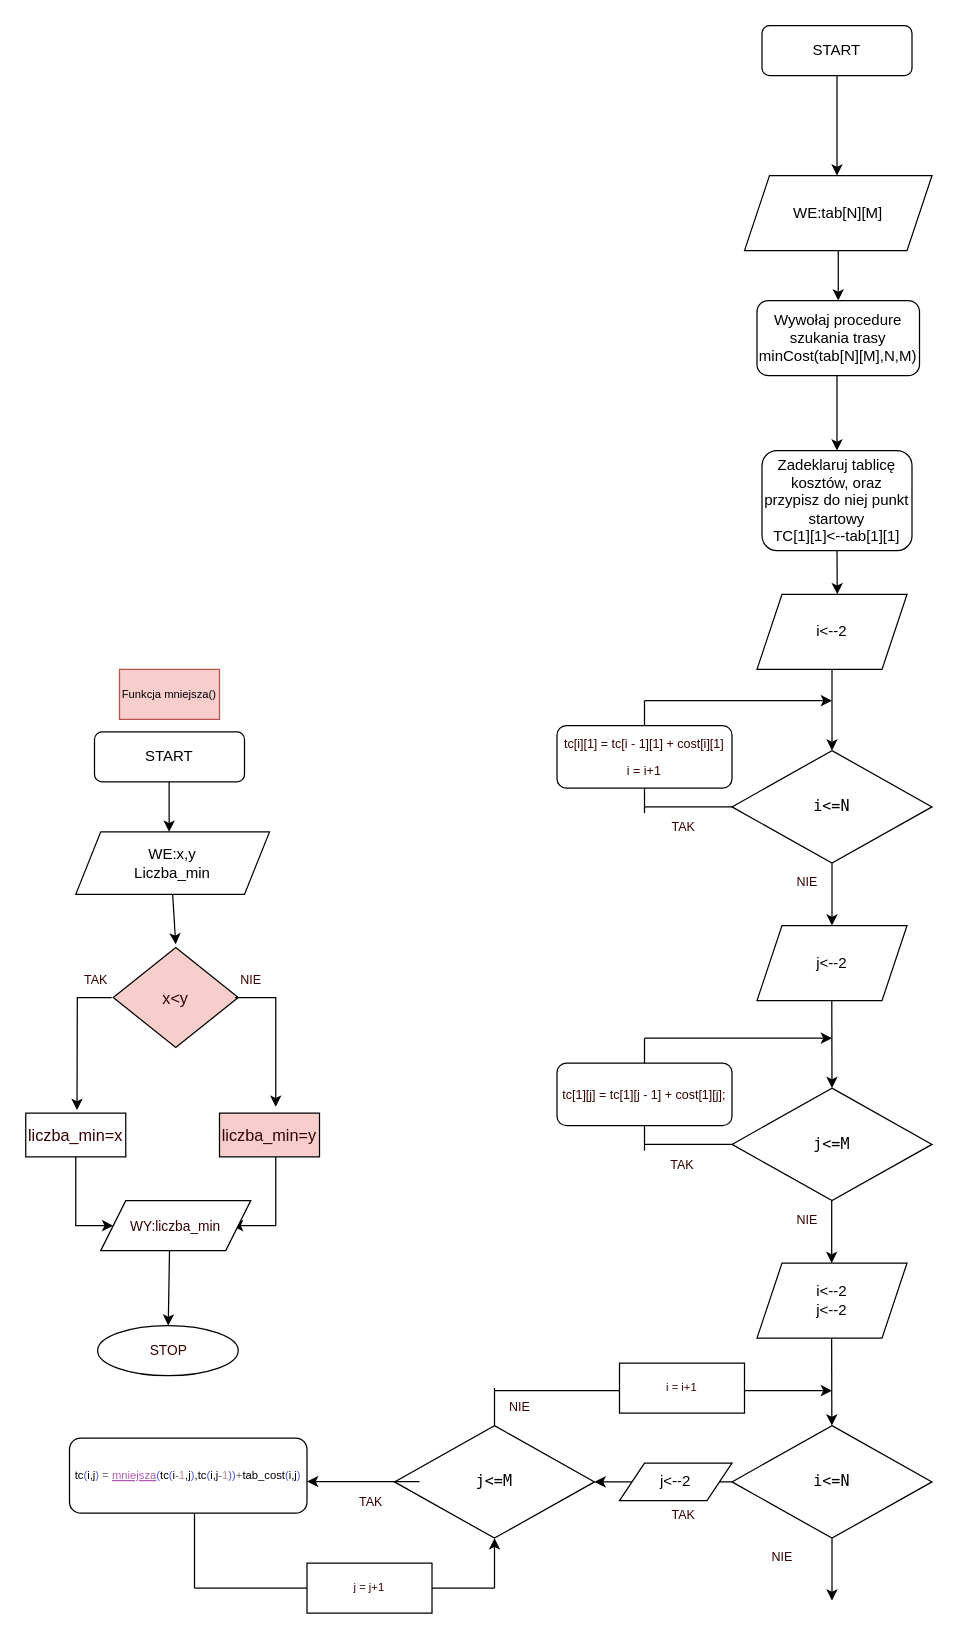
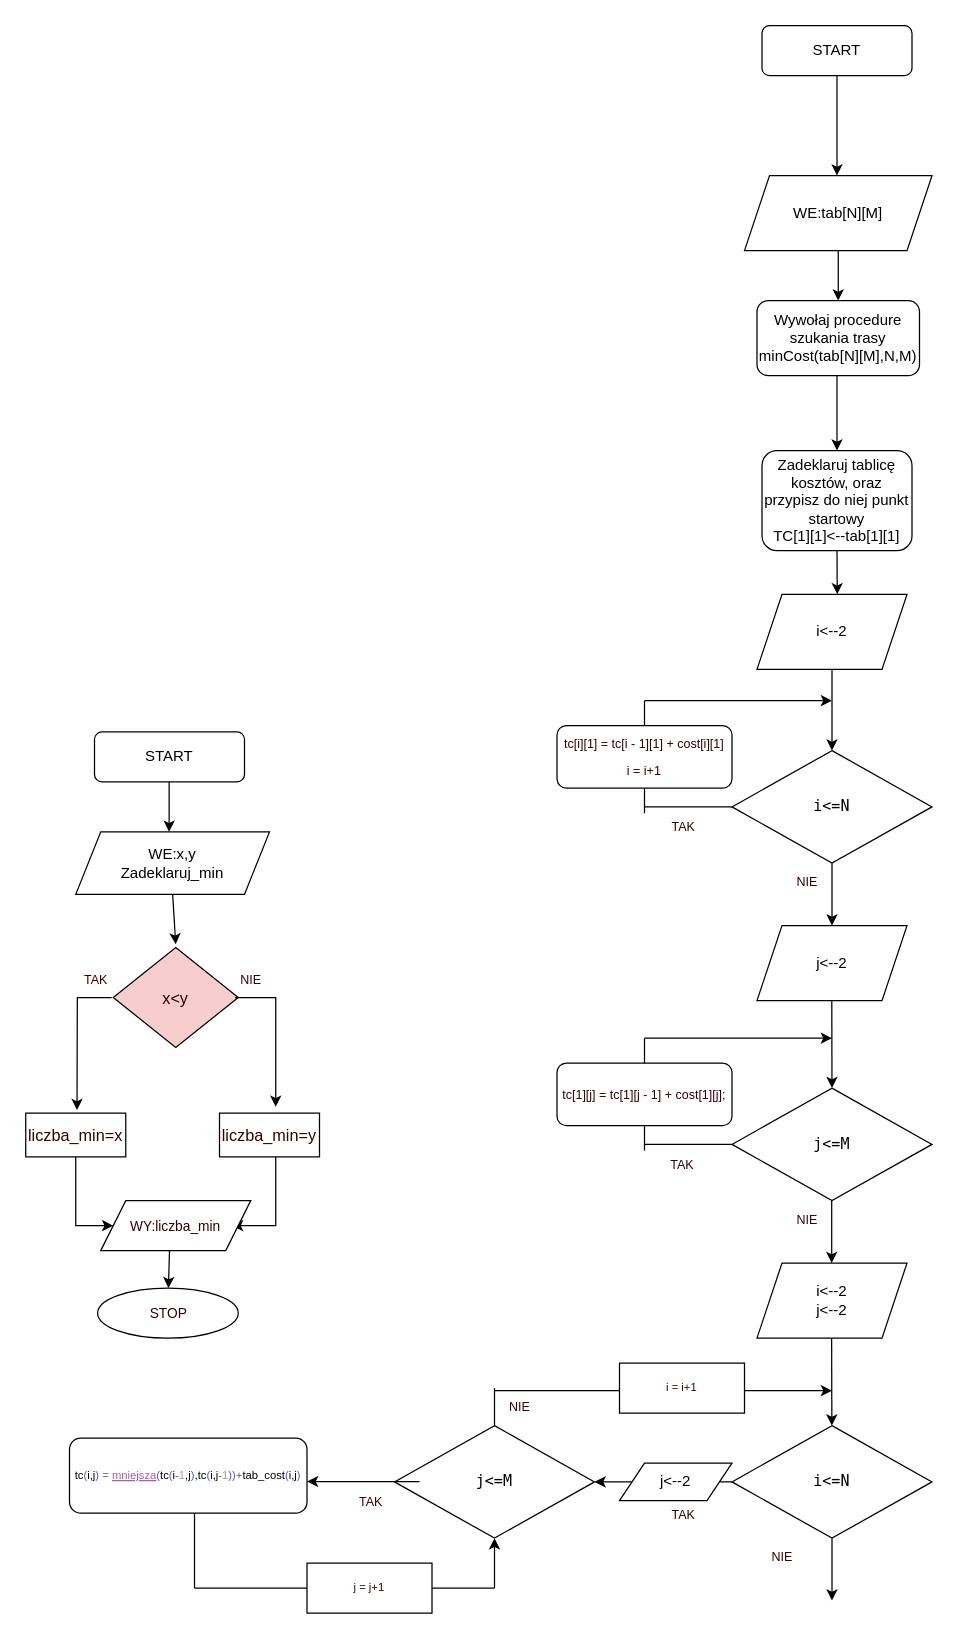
- <mxCell id="53" value="Funkcja mniejsza()" style="text;html=1;strokeColor=#b85450;fillColor=#f8cecc;align=center;verticalAlign=middle;whiteSpace=wrap;rounded=0;labelBackgroundColor=none;fontFamily=Helvetica;fontSize=9;" vertex="1" parent="1"><mxGeometry x="95" y="535" width="80" height="40" as="geometry" /></mxCell>
- <mxCell id="56" value="WE:x,y&lt;br&gt;Liczba_min" style="shape=parallelogram;perimeter=parallelogramPerimeter;whiteSpace=wrap;html=1;fixedSize=1;" vertex="1" parent="1"><mxGeometry x="60" y="665" width="155" height="50" as="geometry" /></mxCell>
+ <mxCell id="56" value="WE:x,y&lt;br&gt;Zadeklaruj_min" style="shape=parallelogram;perimeter=parallelogramPerimeter;whiteSpace=wrap;html=1;fixedSize=1;" vertex="1" parent="1"><mxGeometry x="60" y="665" width="155" height="50" as="geometry" /></mxCell>
- <mxCell id="64" value="liczba_min=y" style="rounded=0;whiteSpace=wrap;html=1;labelBackgroundColor=none;fontFamily=Helvetica;fontSize=13;fontColor=#330000;fillColor=#f8cecc;" vertex="1" parent="1"><mxGeometry x="175" y="890" width="80" height="35" as="geometry" /></mxCell>
+ <mxCell id="64" value="liczba_min=y" style="rounded=0;whiteSpace=wrap;html=1;labelBackgroundColor=none;fontFamily=Helvetica;fontSize=13;fontColor=#330000;" vertex="1" parent="1"><mxGeometry x="175" y="890" width="80" height="35" as="geometry" /></mxCell>
- <mxCell id="69" value="STOP" style="ellipse;whiteSpace=wrap;html=1;labelBackgroundColor=none;fontFamily=Helvetica;fontSize=11;fontColor=#330000;" vertex="1" parent="1"><mxGeometry x="77.5" y="1060" width="112.5" height="40" as="geometry" /></mxCell>
+ <mxCell id="69" value="STOP" style="ellipse;whiteSpace=wrap;html=1;labelBackgroundColor=none;fontFamily=Helvetica;fontSize=11;fontColor=#330000;" vertex="1" parent="1"><mxGeometry x="77.5" y="1030" width="112.5" height="40" as="geometry" /></mxCell>
